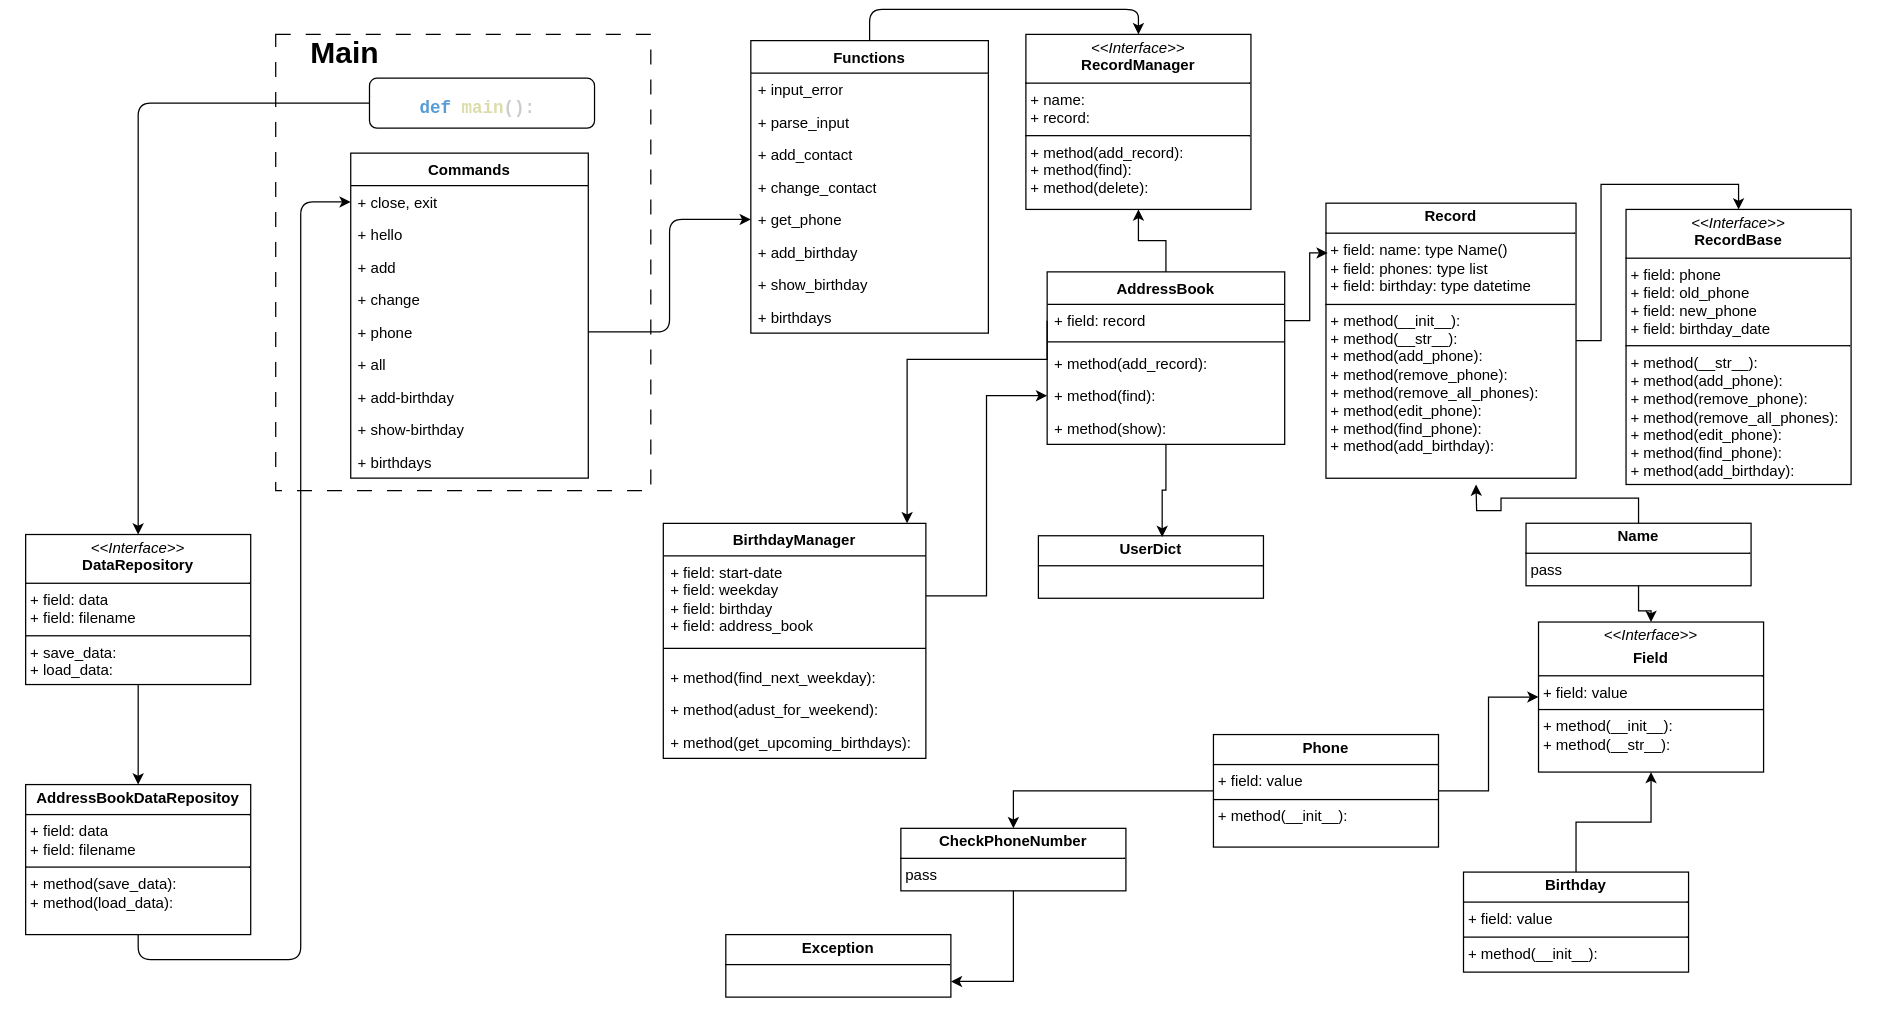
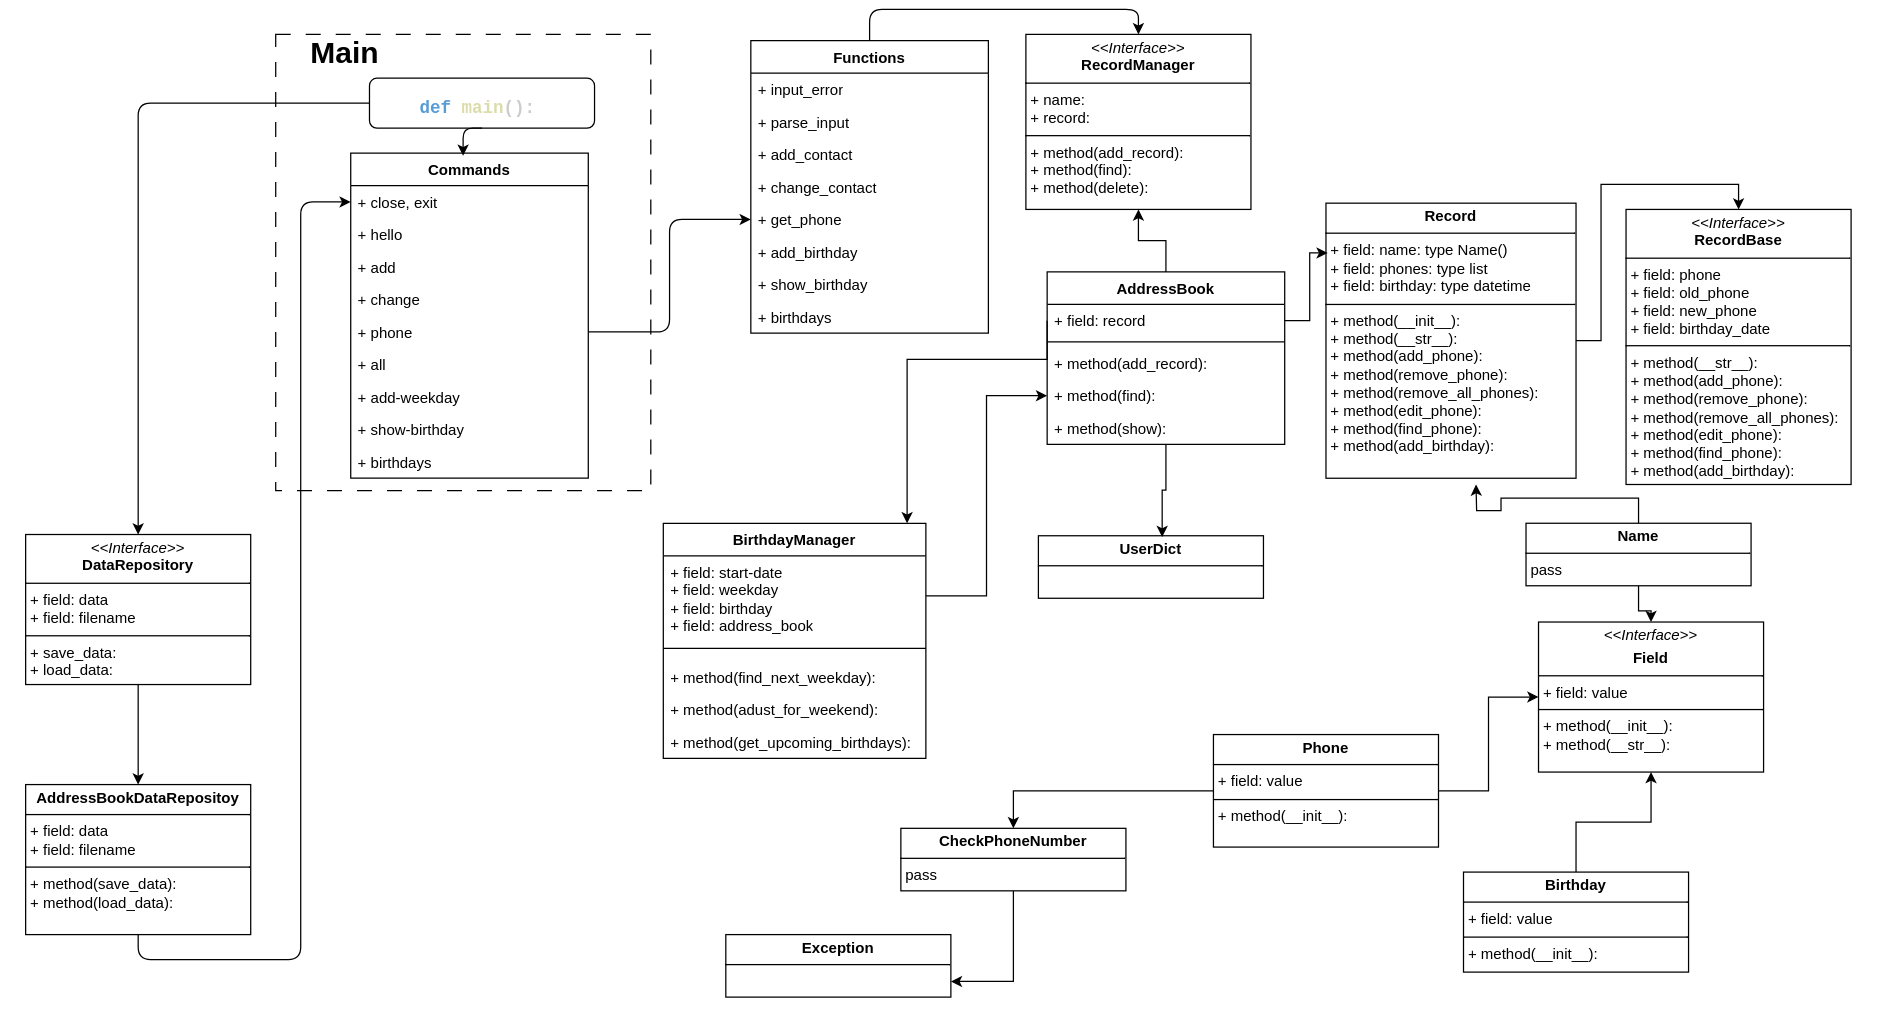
+ <mxCell id="59" style="edgeStyle=orthogonalEdgeStyle;orthogonalLoop=1;jettySize=auto;html=1;exitX=0.5;exitY=1;exitDx=0;exitDy=0;entryX=0.473;entryY=0.008;entryDx=0;entryDy=0;entryPerimeter=0;" edge="1" parent="1" source="5" target="49"><mxGeometry relative="1" as="geometry" /></mxCell>
- <mxCell id="56" value="+ add-birthday" style="text;strokeColor=none;fillColor=none;align=left;verticalAlign=top;spacingLeft=4;spacingRight=4;overflow=hidden;rotatable=0;points=[[0,0.5],[1,0.5]];portConstraint=eastwest;whiteSpace=wrap;html=1;" vertex="1" parent="49"><mxGeometry y="182" width="190" height="26" as="geometry" /></mxCell>
+ <mxCell id="56" value="+ add-weekday" style="text;strokeColor=none;fillColor=none;align=left;verticalAlign=top;spacingLeft=4;spacingRight=4;overflow=hidden;rotatable=0;points=[[0,0.5],[1,0.5]];portConstraint=eastwest;whiteSpace=wrap;html=1;" vertex="1" parent="49"><mxGeometry y="182" width="190" height="26" as="geometry" /></mxCell>
